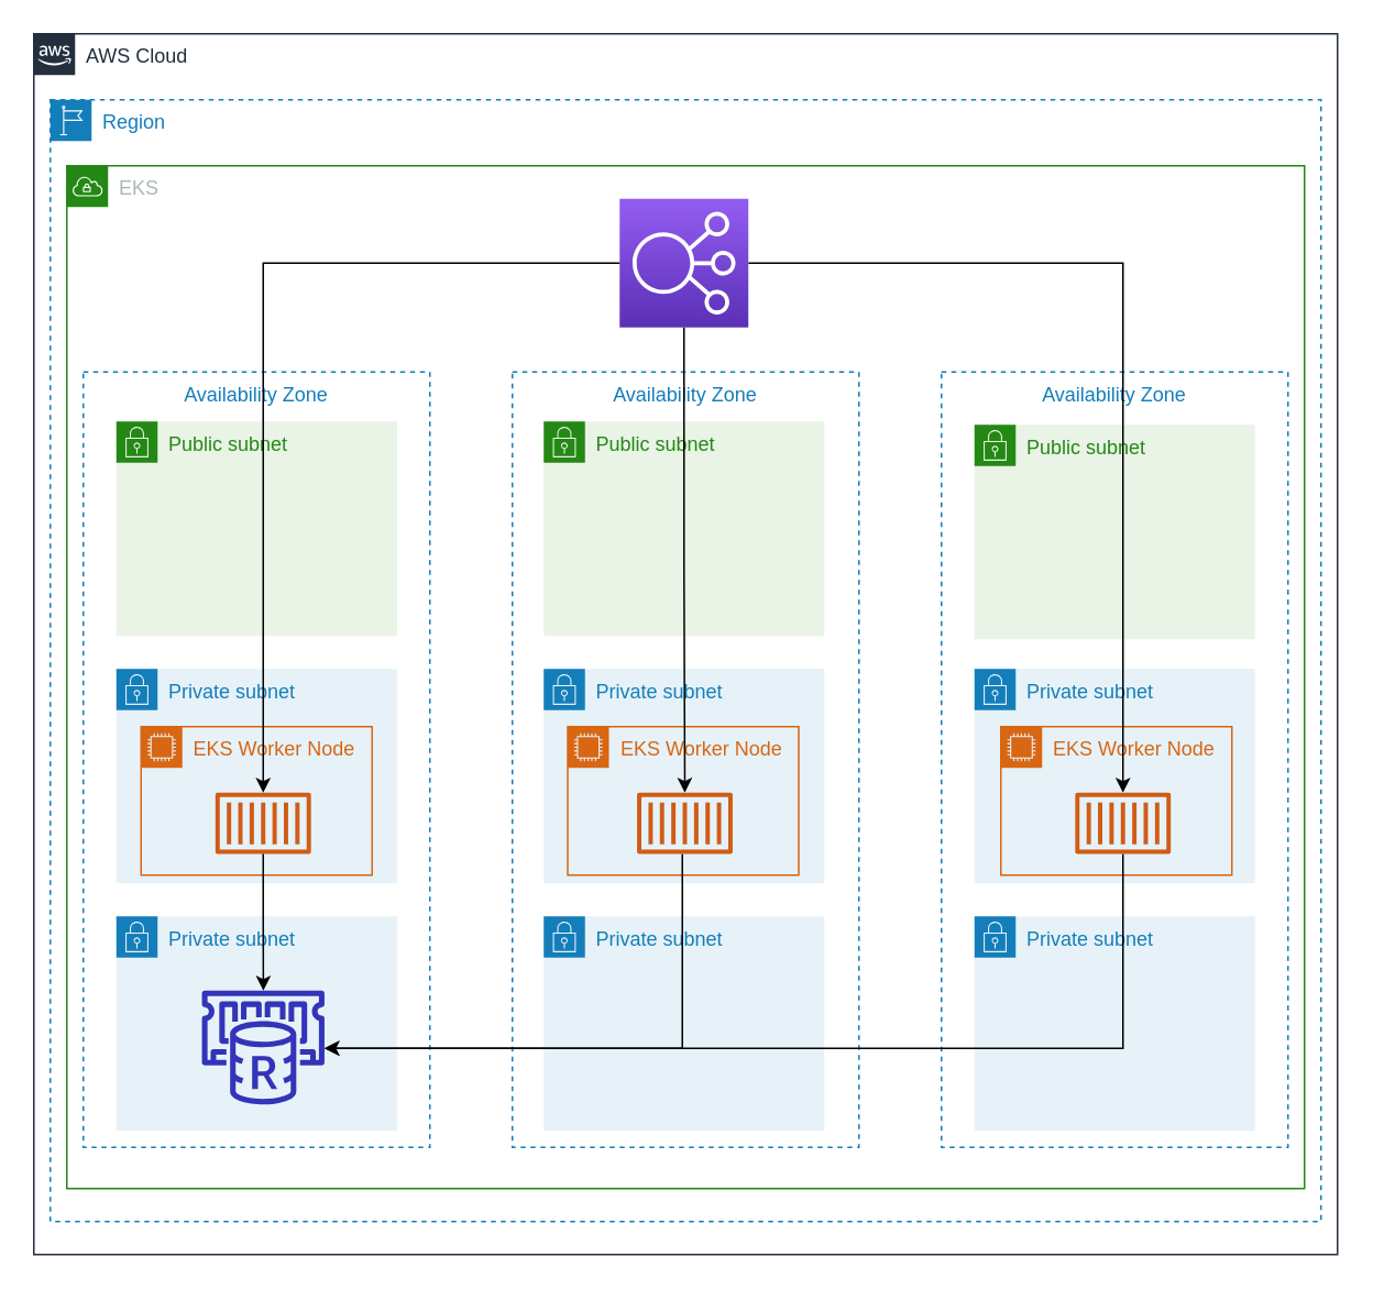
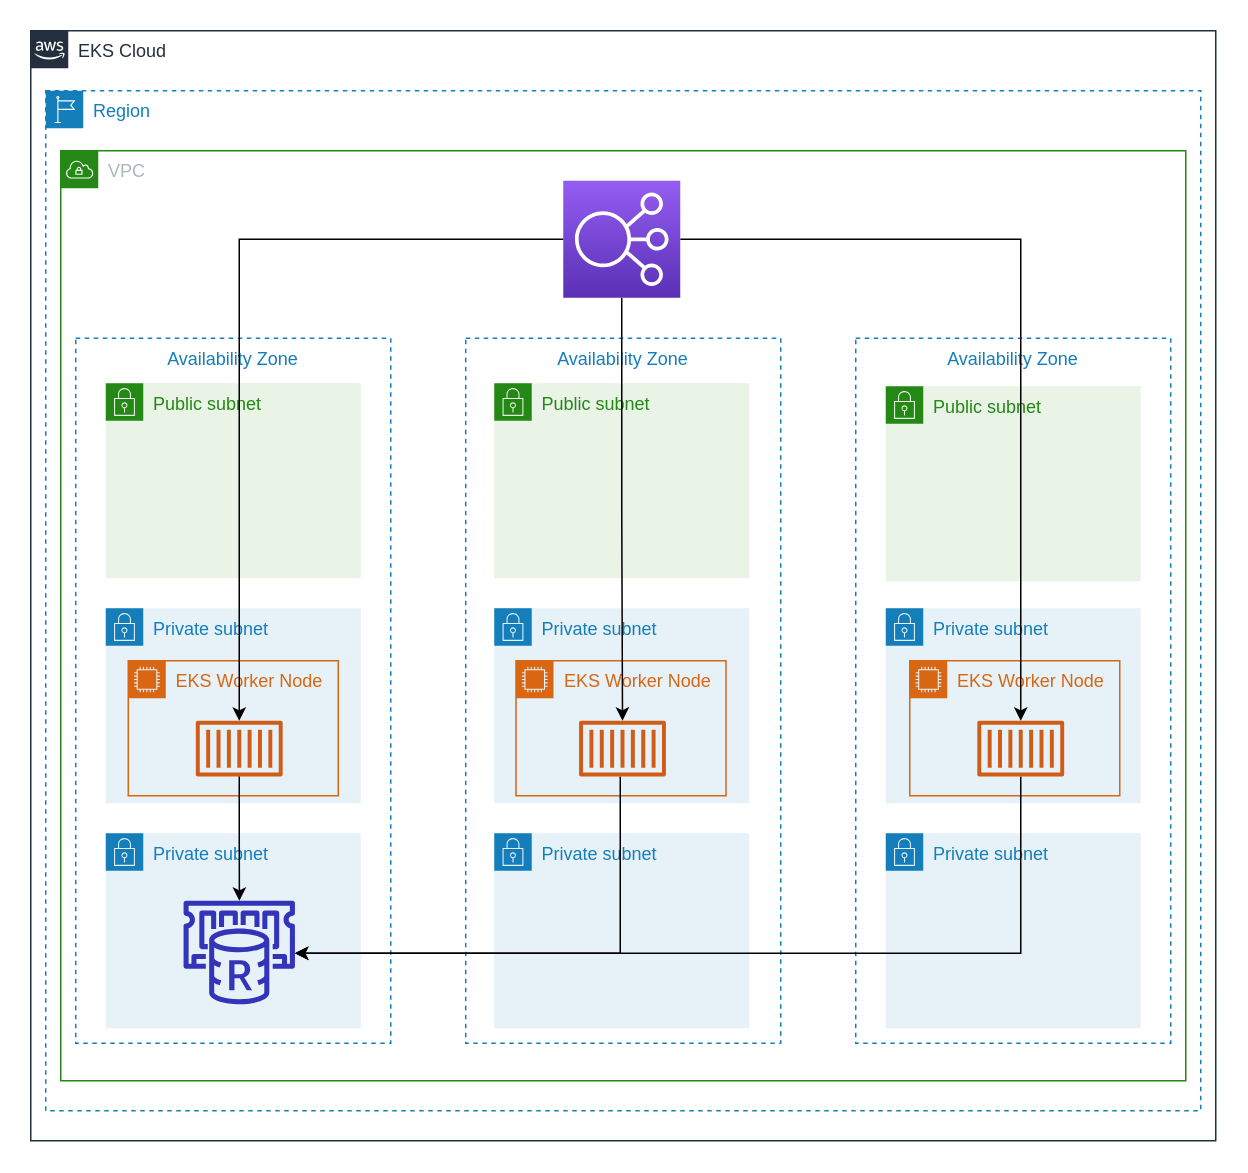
- <mxCell id="2" value="AWS Cloud" style="points=[[0,0],[0.25,0],[0.5,0],[0.75,0],[1,0],[1,0.25],[1,0.5],[1,0.75],[1,1],[0.75,1],[0.5,1],[0.25,1],[0,1],[0,0.75],[0,0.5],[0,0.25]];outlineConnect=0;gradientColor=none;html=1;whiteSpace=wrap;fontSize=12;fontStyle=0;shape=mxgraph.aws4.group;grIcon=mxgraph.aws4.group_aws_cloud_alt;strokeColor=#232F3E;fillColor=none;verticalAlign=top;align=left;spacingLeft=30;fontColor=#232F3E;dashed=0;" vertex="1" parent="1"><mxGeometry x="20" y="20" width="790" height="740" as="geometry" /></mxCell>
+ <mxCell id="2" value="EKS Cloud" style="points=[[0,0],[0.25,0],[0.5,0],[0.75,0],[1,0],[1,0.25],[1,0.5],[1,0.75],[1,1],[0.75,1],[0.5,1],[0.25,1],[0,1],[0,0.75],[0,0.5],[0,0.25]];outlineConnect=0;gradientColor=none;html=1;whiteSpace=wrap;fontSize=12;fontStyle=0;shape=mxgraph.aws4.group;grIcon=mxgraph.aws4.group_aws_cloud_alt;strokeColor=#232F3E;fillColor=none;verticalAlign=top;align=left;spacingLeft=30;fontColor=#232F3E;dashed=0;" vertex="1" parent="1"><mxGeometry x="20" y="20" width="790" height="740" as="geometry" /></mxCell>
- <mxCell id="4" value="EKS" style="points=[[0,0],[0.25,0],[0.5,0],[0.75,0],[1,0],[1,0.25],[1,0.5],[1,0.75],[1,1],[0.75,1],[0.5,1],[0.25,1],[0,1],[0,0.75],[0,0.5],[0,0.25]];outlineConnect=0;gradientColor=none;html=1;whiteSpace=wrap;fontSize=12;fontStyle=0;shape=mxgraph.aws4.group;grIcon=mxgraph.aws4.group_vpc;strokeColor=#248814;fillColor=none;verticalAlign=top;align=left;spacingLeft=30;fontColor=#AAB7B8;dashed=0;" vertex="1" parent="1"><mxGeometry x="40" y="100" width="750" height="620" as="geometry" /></mxCell>
+ <mxCell id="4" value="VPC" style="points=[[0,0],[0.25,0],[0.5,0],[0.75,0],[1,0],[1,0.25],[1,0.5],[1,0.75],[1,1],[0.75,1],[0.5,1],[0.25,1],[0,1],[0,0.75],[0,0.5],[0,0.25]];outlineConnect=0;gradientColor=none;html=1;whiteSpace=wrap;fontSize=12;fontStyle=0;shape=mxgraph.aws4.group;grIcon=mxgraph.aws4.group_vpc;strokeColor=#248814;fillColor=none;verticalAlign=top;align=left;spacingLeft=30;fontColor=#AAB7B8;dashed=0;" vertex="1" parent="1"><mxGeometry x="40" y="100" width="750" height="620" as="geometry" /></mxCell>
